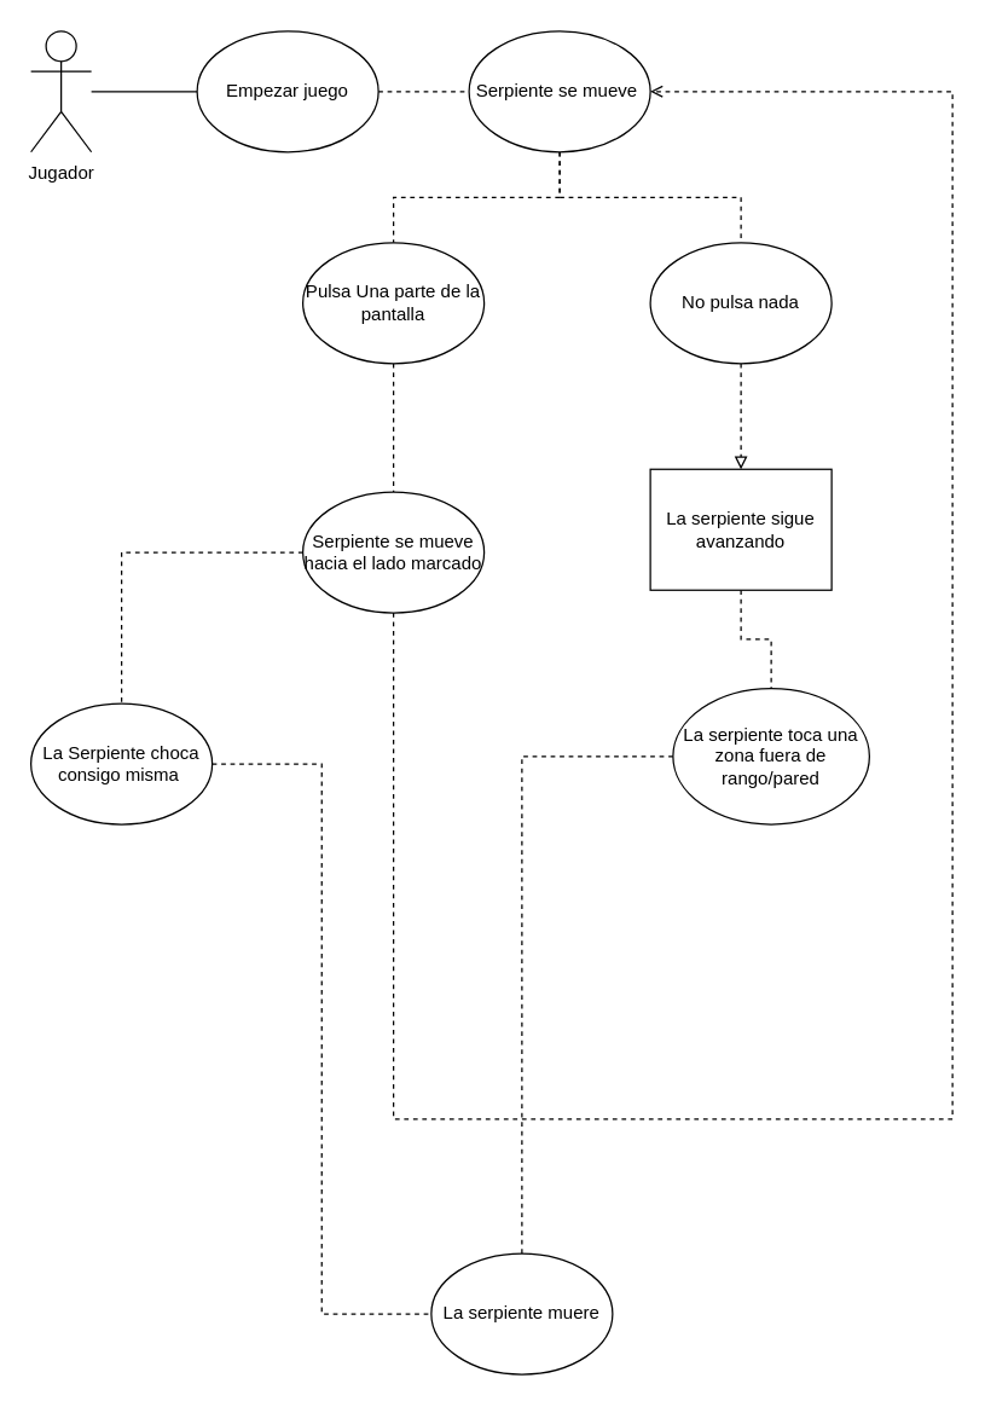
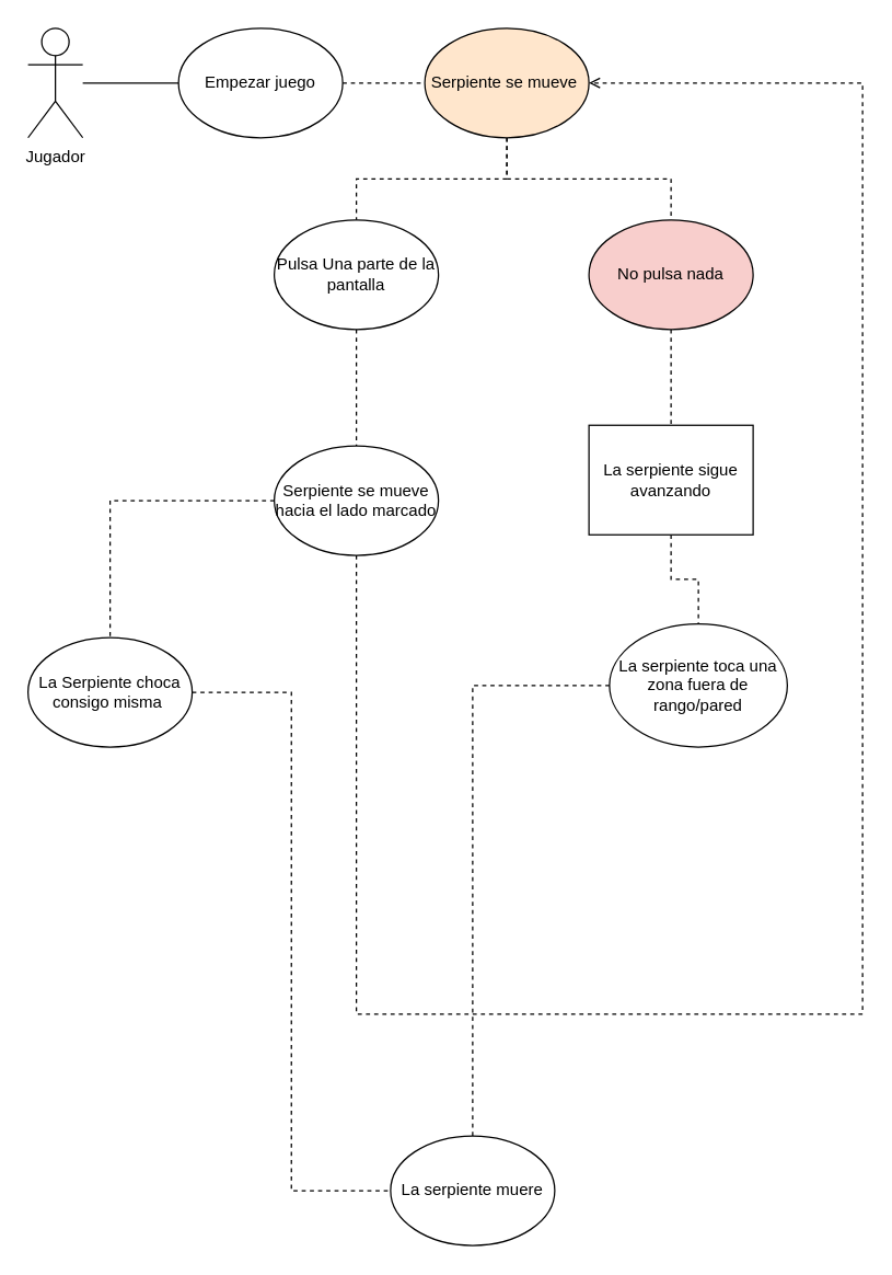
- <mxCell id="8" value="Serpiente se mueve&amp;nbsp;" style="ellipse;whiteSpace=wrap;html=1;" parent="1" vertex="1"><mxGeometry x="310" y="20" width="120" height="80" as="geometry" /></mxCell>
+ <mxCell id="8" value="Serpiente se mueve&amp;nbsp;" style="ellipse;whiteSpace=wrap;html=1;fillColor=#ffe6cc;" parent="1" vertex="1"><mxGeometry x="310" y="20" width="120" height="80" as="geometry" /></mxCell>
- <mxCell id="15" value="No pulsa nada" style="ellipse;whiteSpace=wrap;html=1;" parent="1" vertex="1"><mxGeometry x="430" y="160" width="120" height="80" as="geometry" /></mxCell>
+ <mxCell id="15" value="No pulsa nada" style="ellipse;whiteSpace=wrap;html=1;fillColor=#f8cecc;" parent="1" vertex="1"><mxGeometry x="430" y="160" width="120" height="80" as="geometry" /></mxCell>
- <mxCell id="14" style="edgeStyle=orthogonalEdgeStyle;rounded=0;orthogonalLoop=1;jettySize=auto;html=1;entryX=0.5;entryY=0;entryDx=0;entryDy=0;dashed=1;startArrow=none;startFill=0;endArrow=block;endFill=0;" parent="1" source="15" target="17" edge="1"><mxGeometry relative="1" as="geometry" /></mxCell>
+ <mxCell id="14" style="edgeStyle=orthogonalEdgeStyle;rounded=0;orthogonalLoop=1;jettySize=auto;html=1;entryX=0.5;entryY=0;entryDx=0;entryDy=0;dashed=1;startArrow=none;startFill=0;endArrow=none;endFill=0;" parent="1" source="15" target="17" edge="1"><mxGeometry relative="1" as="geometry" /></mxCell>
